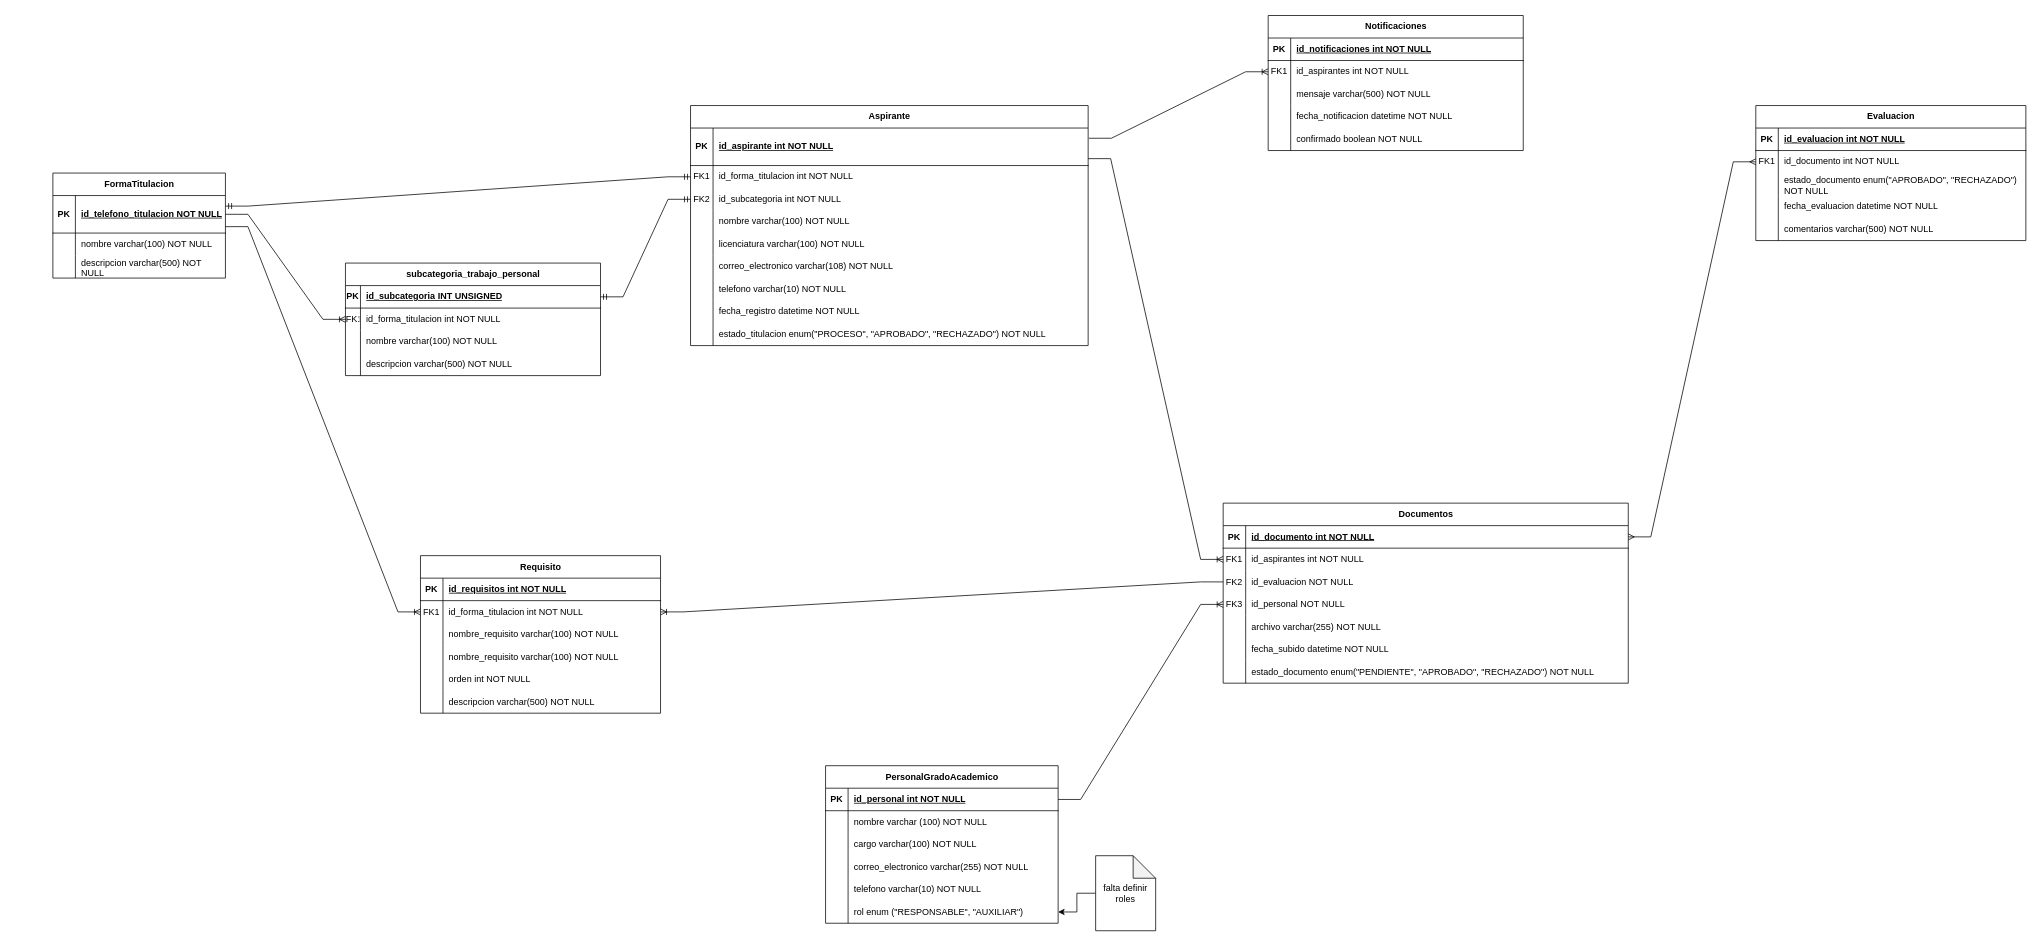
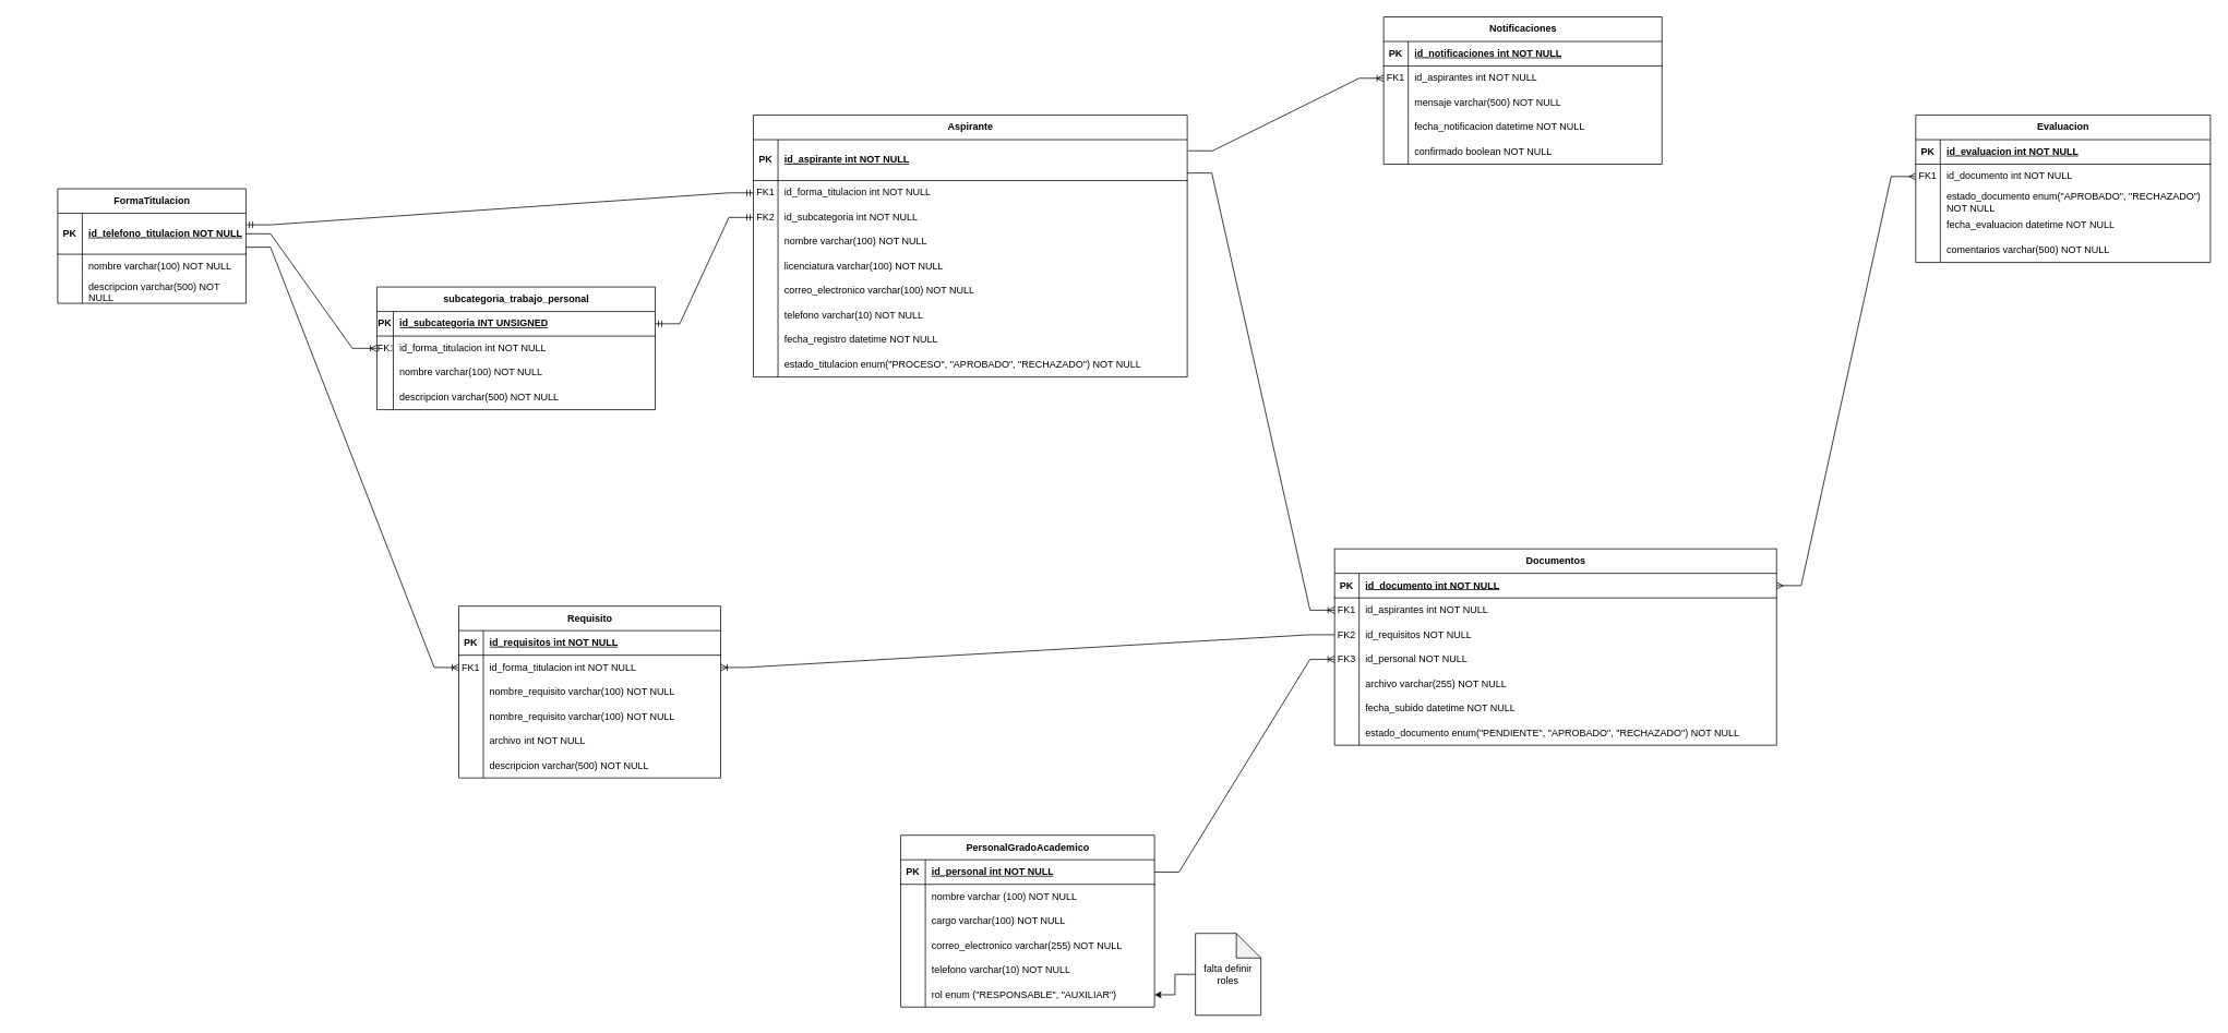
- <mxCell id="122" value="correo_electronico varchar(108) NOT NULL" style="shape=partialRectangle;connectable=0;fillColor=none;top=0;left=0;bottom=0;right=0;align=left;spacingLeft=6;overflow=hidden;whiteSpace=wrap;html=1;" parent="120" vertex="1"><mxGeometry x="30" width="500" height="30" as="geometry"><mxRectangle width="500" height="30" as="alternateBounds" /></mxGeometry></mxCell>
+ <mxCell id="122" value="correo_electronico varchar(100) NOT NULL" style="shape=partialRectangle;connectable=0;fillColor=none;top=0;left=0;bottom=0;right=0;align=left;spacingLeft=6;overflow=hidden;whiteSpace=wrap;html=1;" parent="120" vertex="1"><mxGeometry x="30" width="500" height="30" as="geometry"><mxRectangle width="500" height="30" as="alternateBounds" /></mxGeometry></mxCell>
- <mxCell id="27" value="id_evaluacion NOT NULL " style="shape=partialRectangle;connectable=0;fillColor=none;top=0;left=0;bottom=0;right=0;align=left;spacingLeft=6;overflow=hidden;whiteSpace=wrap;html=1;" parent="25" vertex="1"><mxGeometry x="30" width="510" height="30" as="geometry"><mxRectangle width="510" height="30" as="alternateBounds" /></mxGeometry></mxCell>
+ <mxCell id="27" value="id_requisitos NOT NULL " style="shape=partialRectangle;connectable=0;fillColor=none;top=0;left=0;bottom=0;right=0;align=left;spacingLeft=6;overflow=hidden;whiteSpace=wrap;html=1;" parent="25" vertex="1"><mxGeometry x="30" width="510" height="30" as="geometry"><mxRectangle width="510" height="30" as="alternateBounds" /></mxGeometry></mxCell>
- <mxCell id="90" value="orden int NOT NULL" style="shape=partialRectangle;connectable=0;fillColor=none;top=0;left=0;bottom=0;right=0;align=left;spacingLeft=6;overflow=hidden;whiteSpace=wrap;html=1;" vertex="1" parent="88"><mxGeometry x="30" width="290.0" height="30" as="geometry"><mxRectangle width="290.0" height="30" as="alternateBounds" /></mxGeometry></mxCell>
+ <mxCell id="90" value="archivo int NOT NULL" style="shape=partialRectangle;connectable=0;fillColor=none;top=0;left=0;bottom=0;right=0;align=left;spacingLeft=6;overflow=hidden;whiteSpace=wrap;html=1;" vertex="1" parent="88"><mxGeometry x="30" width="290.0" height="30" as="geometry"><mxRectangle width="290.0" height="30" as="alternateBounds" /></mxGeometry></mxCell>
